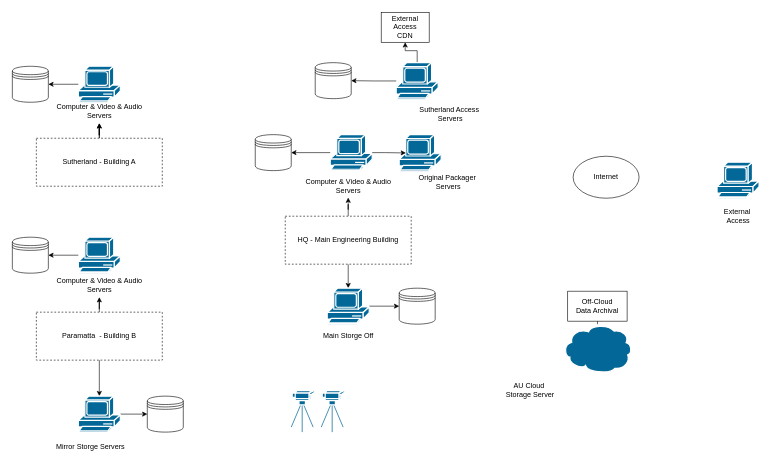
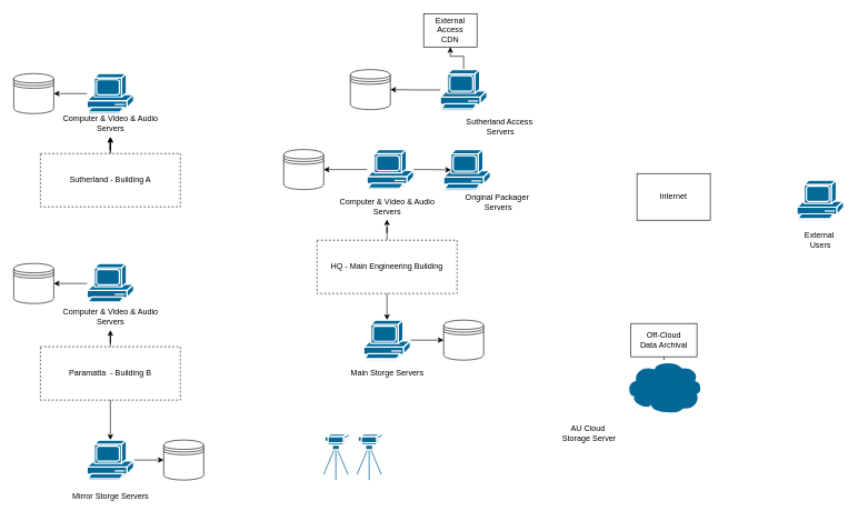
- <mxCell id="43" value="Internet" style="ellipse;whiteSpace=wrap;html=1;" vertex="1" parent="1"><mxGeometry x="955" y="260" width="110" height="70" as="geometry" /></mxCell>
+ <mxCell id="43" value="Internet" style="whiteSpace=wrap;html=1;rounded=0;" vertex="1" parent="1"><mxGeometry x="955" y="260" width="110" height="70" as="geometry" /></mxCell>
- <mxCell id="48" value="External&amp;nbsp;&lt;div&gt;Access&lt;/div&gt;" style="text;html=1;align=center;verticalAlign=middle;resizable=0;points=[];autosize=1;strokeColor=none;fillColor=none;" vertex="1" parent="1"><mxGeometry x="1195" y="340" width="70" height="40" as="geometry" /></mxCell>
+ <mxCell id="48" value="External&amp;nbsp;&lt;div&gt;Users&lt;/div&gt;" style="text;html=1;align=center;verticalAlign=middle;resizable=0;points=[];autosize=1;strokeColor=none;fillColor=none;" vertex="1" parent="1"><mxGeometry x="1195" y="340" width="70" height="40" as="geometry" /></mxCell>
- <mxCell id="27" value="Main Storge Off" style="text;html=1;align=center;verticalAlign=middle;resizable=0;points=[];autosize=1;strokeColor=none;fillColor=none;" vertex="1" parent="1"><mxGeometry x="515" y="545" width="130" height="30" as="geometry" /></mxCell>
+ <mxCell id="27" value="Main Storge Servers" style="text;html=1;align=center;verticalAlign=middle;resizable=0;points=[];autosize=1;strokeColor=none;fillColor=none;" vertex="1" parent="1"><mxGeometry x="515" y="545" width="130" height="30" as="geometry" /></mxCell>
- <mxCell id="32" value="Mirror Storge Servers" style="text;html=1;align=center;verticalAlign=middle;resizable=0;points=[];autosize=1;strokeColor=none;fillColor=none;" vertex="1" parent="1"><mxGeometry x="80" y="730" width="140" height="30" as="geometry" /></mxCell>
+ <mxCell id="32" value="Mirror Storge Servers" style="text;html=1;align=center;verticalAlign=middle;resizable=0;points=[];autosize=1;strokeColor=none;fillColor=none;" vertex="1" parent="1"><mxGeometry x="95" y="730" width="140" height="30" as="geometry" /></mxCell>
